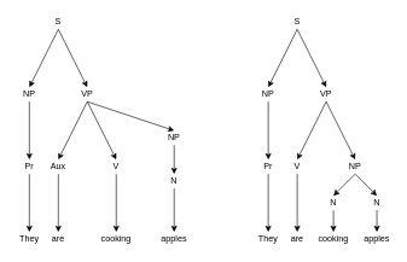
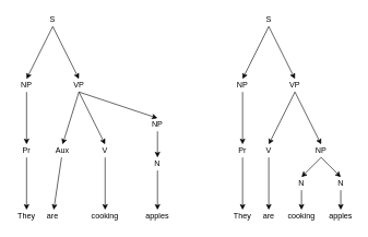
- <mxCell id="14" value="Aux" style="text;html=1;strokeColor=none;fillColor=none;align=center;verticalAlign=middle;whiteSpace=wrap;rounded=0;" vertex="1" parent="1"><mxGeometry x="60" y="220" width="40" height="20" as="geometry" /></mxCell>
+ <mxCell id="14" value="Aux" style="text;html=1;strokeColor=none;fillColor=none;align=center;verticalAlign=middle;whiteSpace=wrap;rounded=0;" vertex="1" parent="1"><mxGeometry x="75" y="220" width="40" height="20" as="geometry" /></mxCell>
